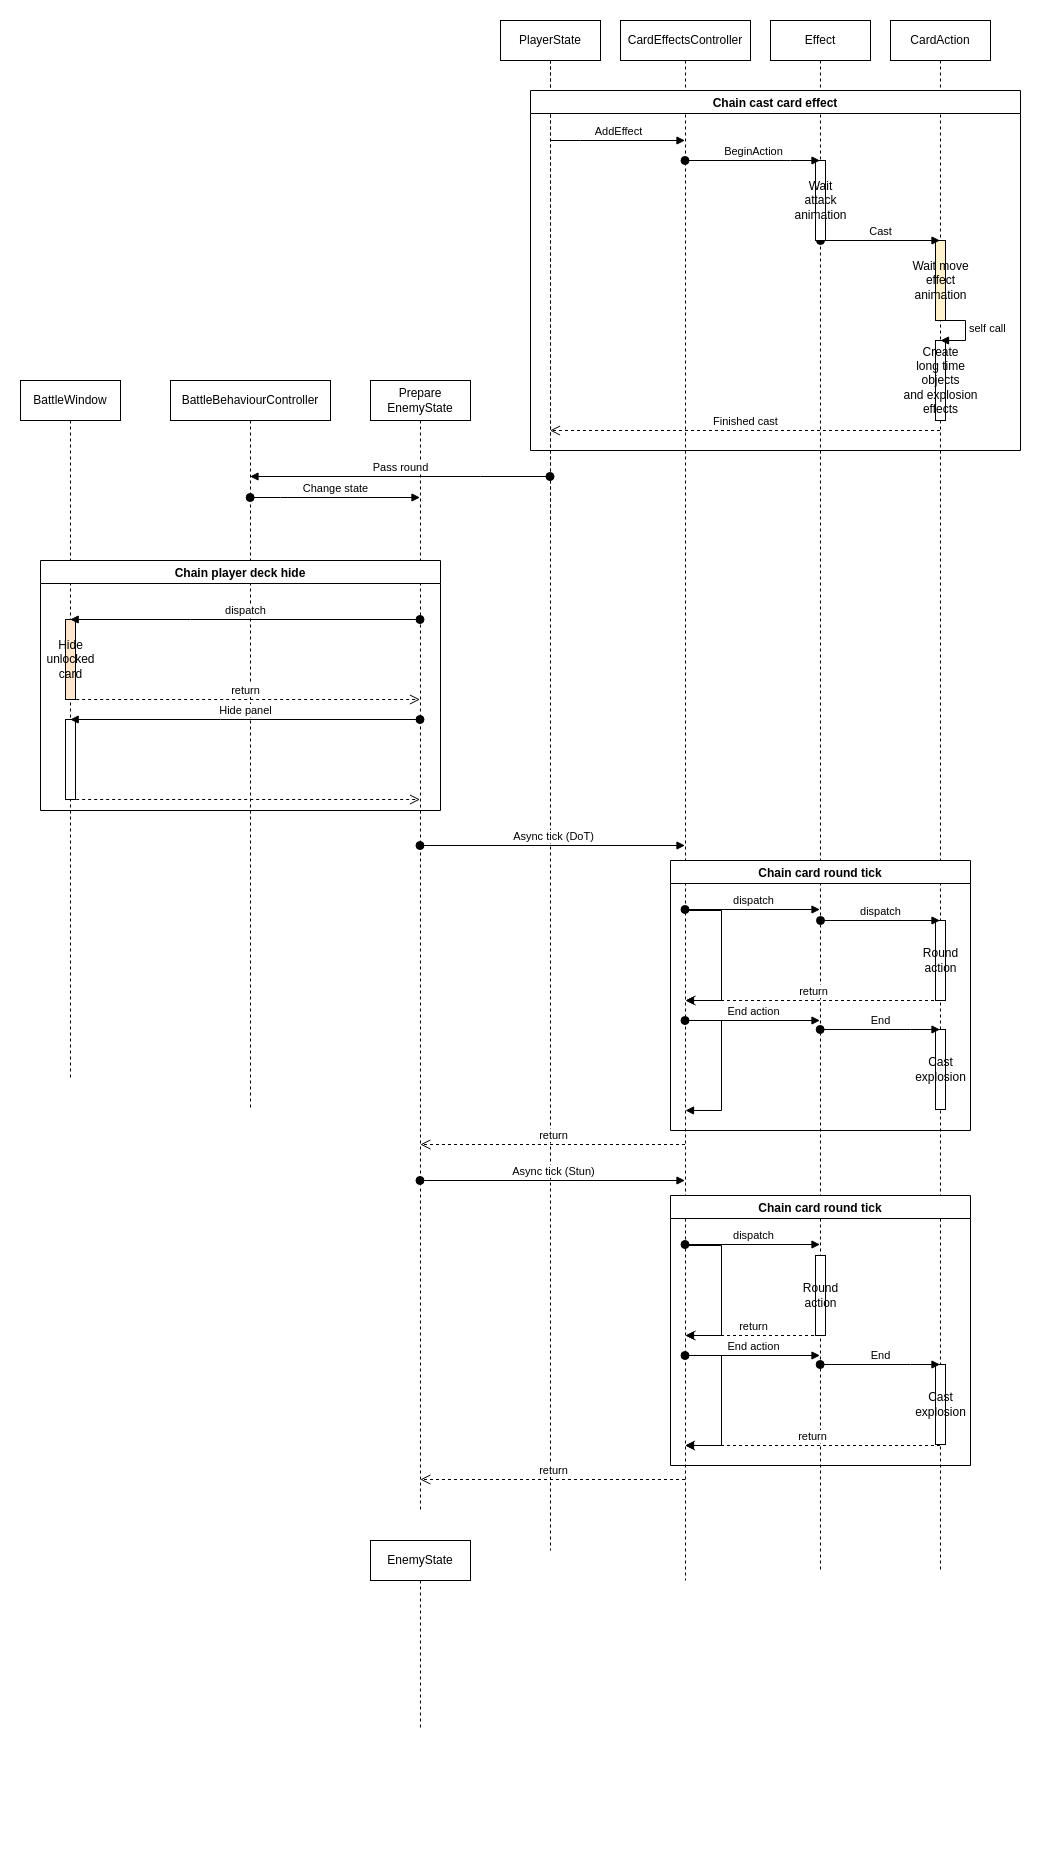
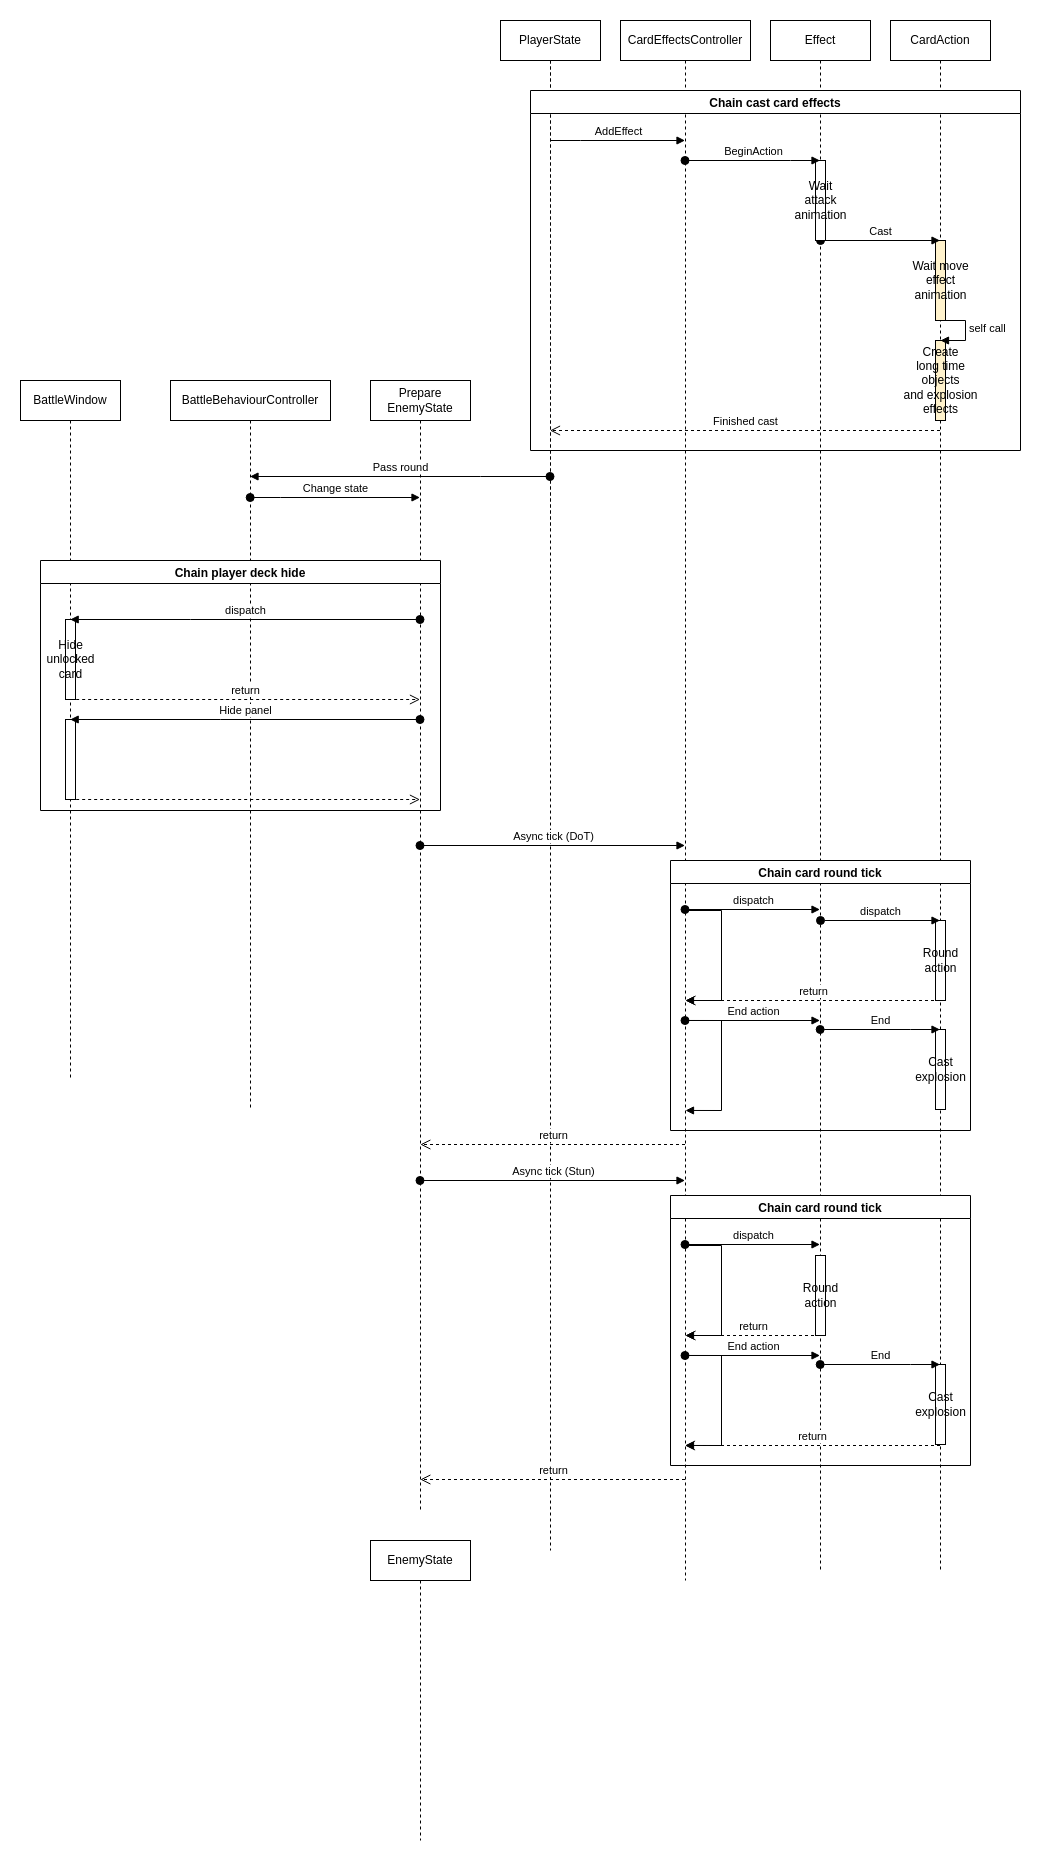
- <mxCell id="32" value="Chain cast card effect" style="swimlane;" vertex="1" parent="1"><mxGeometry x="530" y="90" width="490" height="360" as="geometry"><mxRectangle x="1420" y="180" width="140" height="30" as="alternateBounds" /></mxGeometry></mxCell>
+ <mxCell id="32" value="Chain cast card effects" style="swimlane;" vertex="1" parent="1"><mxGeometry x="530" y="90" width="490" height="360" as="geometry"><mxRectangle x="1420" y="180" width="140" height="30" as="alternateBounds" /></mxGeometry></mxCell>
- <mxCell id="23" value="Create&lt;br&gt;long time&lt;br&gt;objects&lt;br&gt;and explosion&lt;br&gt;effects" style="html=1;points=[];perimeter=orthogonalPerimeter;" parent="21" vertex="1"><mxGeometry x="45" y="320" width="10" height="80" as="geometry" /></mxCell>
+ <mxCell id="23" value="Create&lt;br&gt;long time&lt;br&gt;objects&lt;br&gt;and explosion&lt;br&gt;effects" style="html=1;points=[];perimeter=orthogonalPerimeter;fillColor=#fff2cc;" parent="21" vertex="1"><mxGeometry x="45" y="320" width="10" height="80" as="geometry" /></mxCell>
- <mxCell id="5" value="Hide&lt;br&gt;unlocked&lt;br&gt;card" style="html=1;points=[];perimeter=orthogonalPerimeter;fillColor=#ffe6cc;" parent="4" vertex="1"><mxGeometry x="45" y="239" width="10" height="80" as="geometry" /></mxCell>
+ <mxCell id="5" value="Hide&lt;br&gt;unlocked&lt;br&gt;card" style="html=1;points=[];perimeter=orthogonalPerimeter;" parent="4" vertex="1"><mxGeometry x="45" y="239" width="10" height="80" as="geometry" /></mxCell>
- <mxCell id="52" value="EnemyState" style="shape=umlLifeline;perimeter=lifelinePerimeter;whiteSpace=wrap;html=1;container=1;collapsible=0;recursiveResize=0;outlineConnect=0;" vertex="1" parent="1"><mxGeometry x="370" y="1540" width="100" height="190" as="geometry" /></mxCell>
+ <mxCell id="52" value="EnemyState" style="shape=umlLifeline;perimeter=lifelinePerimeter;whiteSpace=wrap;html=1;container=1;collapsible=0;recursiveResize=0;outlineConnect=0;" vertex="1" parent="1"><mxGeometry x="370" y="1540" width="100" height="300" as="geometry" /></mxCell>
